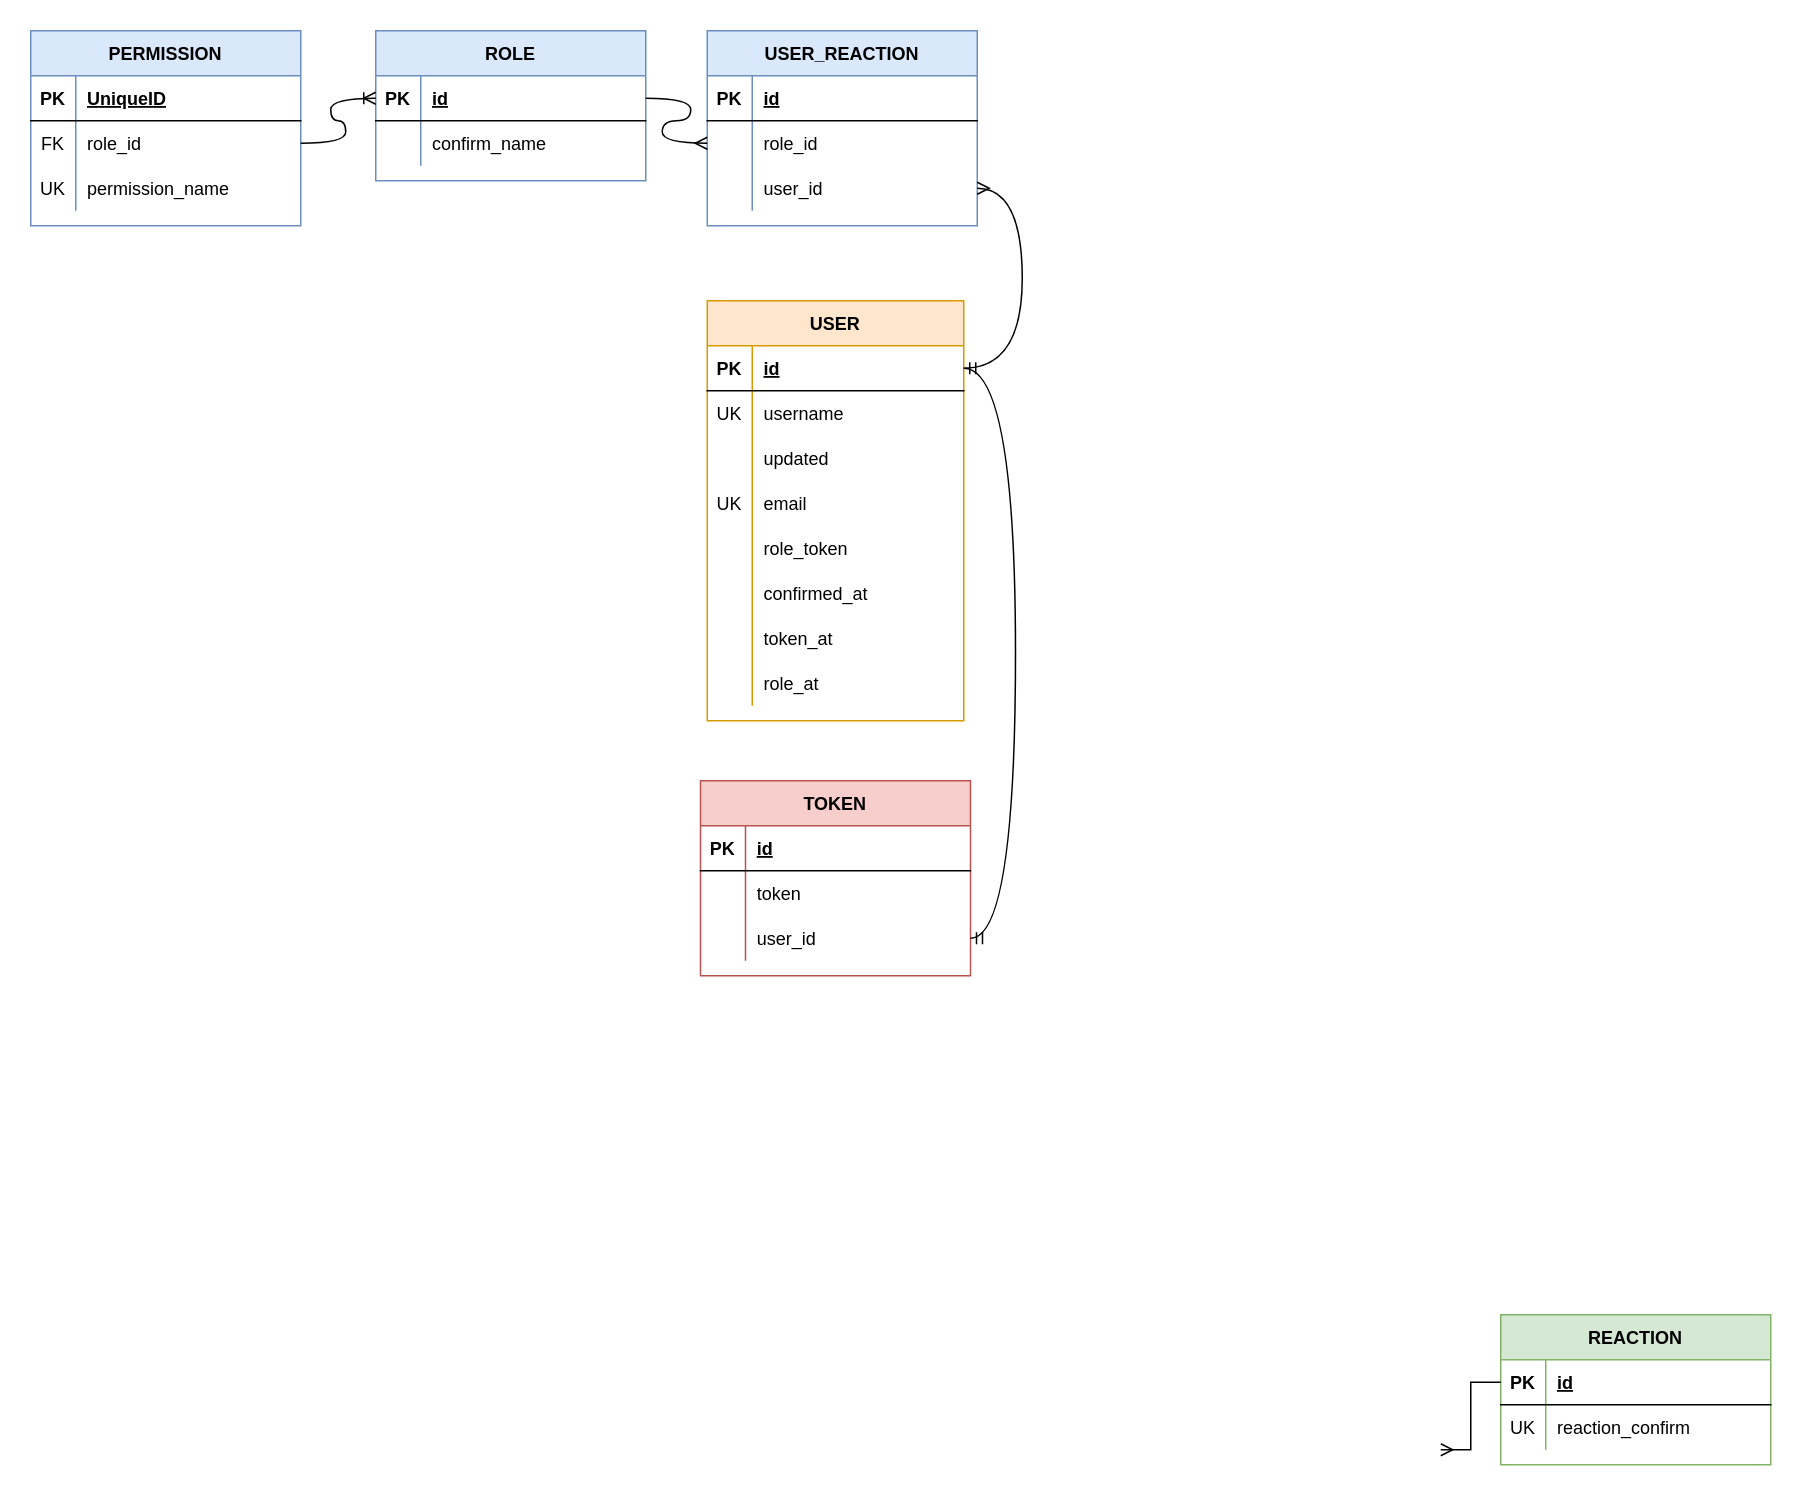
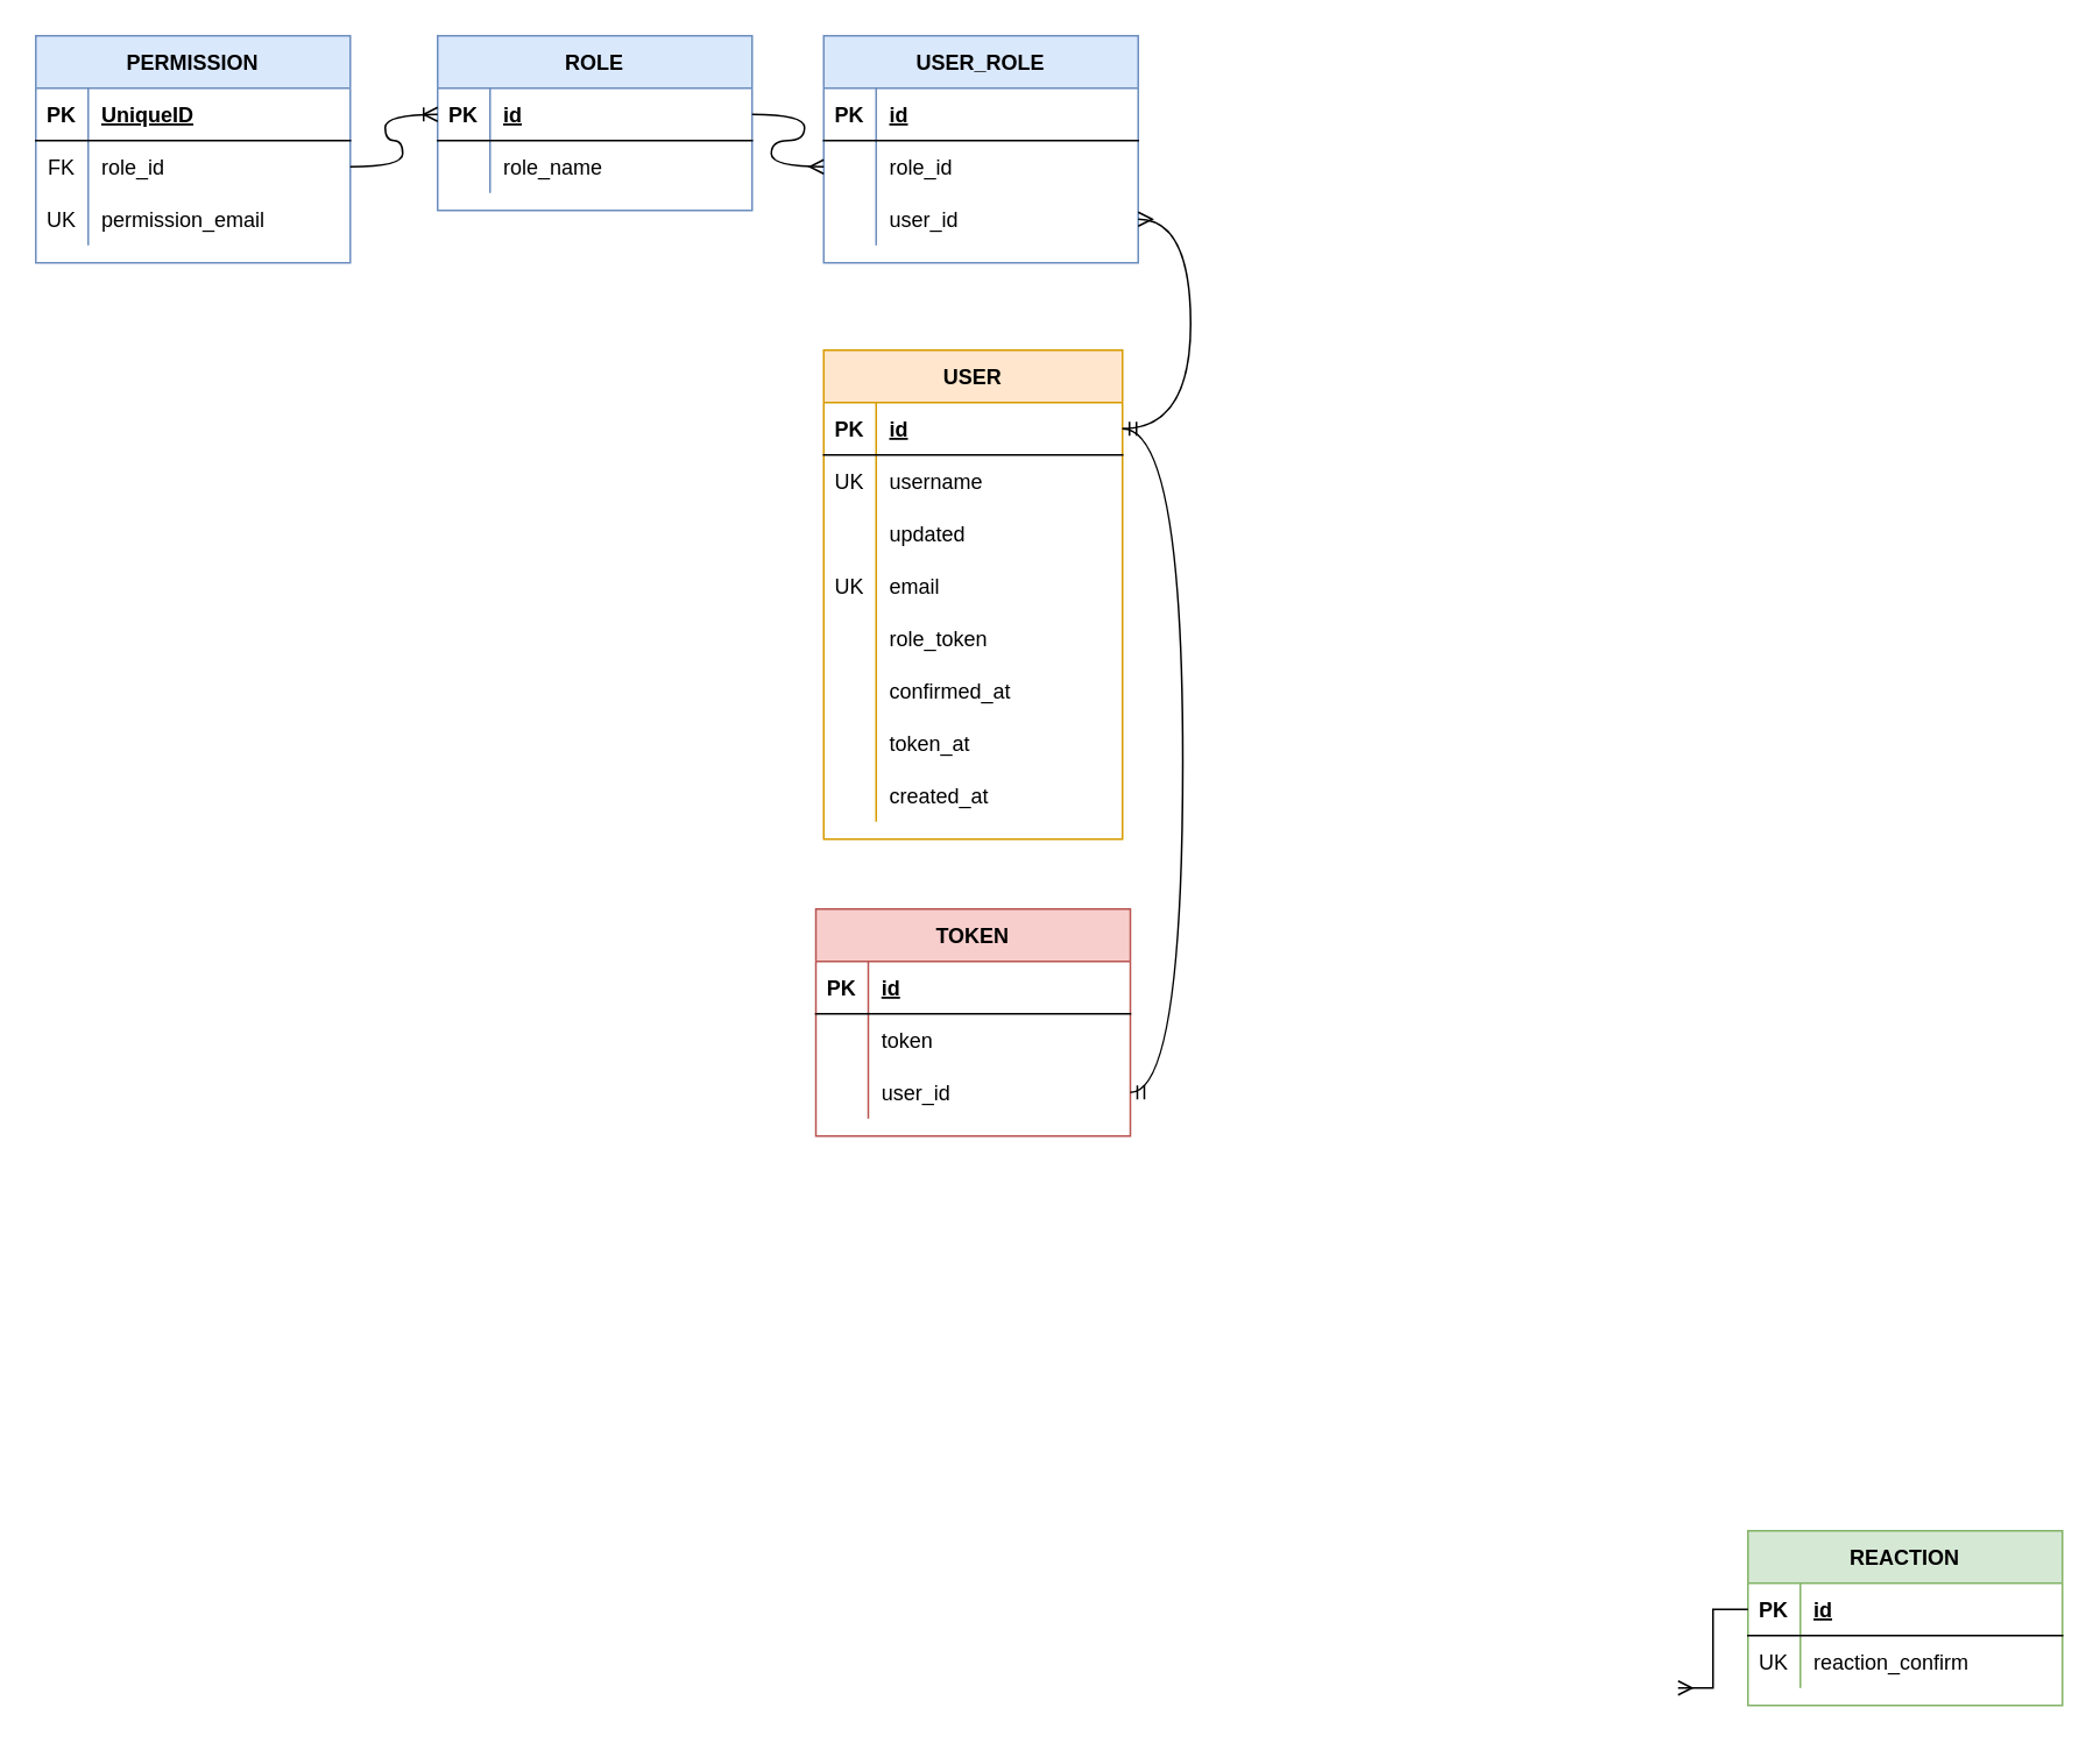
- <mxCell id="53" value="USER_REACTION" style="shape=table;startSize=30;container=1;collapsible=1;childLayout=tableLayout;fixedRows=1;rowLines=0;fontStyle=1;align=center;resizeLast=1;fillColor=#dae8fc;strokeColor=#6c8ebf;" vertex="1" parent="1"><mxGeometry x="471" y="20" width="180" height="130" as="geometry" /></mxCell>
+ <mxCell id="53" value="USER_ROLE" style="shape=table;startSize=30;container=1;collapsible=1;childLayout=tableLayout;fixedRows=1;rowLines=0;fontStyle=1;align=center;resizeLast=1;fillColor=#dae8fc;strokeColor=#6c8ebf;" vertex="1" parent="1"><mxGeometry x="471" y="20" width="180" height="130" as="geometry" /></mxCell>
- <mxCell id="41" value="confirm_name" style="shape=partialRectangle;connectable=0;fillColor=none;top=0;left=0;bottom=0;right=0;align=left;spacingLeft=6;overflow=hidden;" vertex="1" parent="39"><mxGeometry x="30" width="150" height="30" as="geometry"><mxRectangle width="150" height="30" as="alternateBounds" /></mxGeometry></mxCell>
+ <mxCell id="41" value="role_name" style="shape=partialRectangle;connectable=0;fillColor=none;top=0;left=0;bottom=0;right=0;align=left;spacingLeft=6;overflow=hidden;" vertex="1" parent="39"><mxGeometry x="30" width="150" height="30" as="geometry"><mxRectangle width="150" height="30" as="alternateBounds" /></mxGeometry></mxCell>
- <mxCell id="51" value="permission_name" style="shape=partialRectangle;connectable=0;fillColor=none;top=0;left=0;bottom=0;right=0;align=left;spacingLeft=6;overflow=hidden;" vertex="1" parent="49"><mxGeometry x="30" width="150" height="30" as="geometry"><mxRectangle width="150" height="30" as="alternateBounds" /></mxGeometry></mxCell>
+ <mxCell id="51" value="permission_email" style="shape=partialRectangle;connectable=0;fillColor=none;top=0;left=0;bottom=0;right=0;align=left;spacingLeft=6;overflow=hidden;" vertex="1" parent="49"><mxGeometry x="30" width="150" height="30" as="geometry"><mxRectangle width="150" height="30" as="alternateBounds" /></mxGeometry></mxCell>
- <mxCell id="26" value="role_at" style="shape=partialRectangle;connectable=0;fillColor=none;top=0;left=0;bottom=0;right=0;align=left;spacingLeft=6;overflow=hidden;" parent="24" vertex="1"><mxGeometry x="30" width="141" height="30" as="geometry"><mxRectangle width="141" height="30" as="alternateBounds" /></mxGeometry></mxCell>
+ <mxCell id="26" value="created_at" style="shape=partialRectangle;connectable=0;fillColor=none;top=0;left=0;bottom=0;right=0;align=left;spacingLeft=6;overflow=hidden;" parent="24" vertex="1"><mxGeometry x="30" width="141" height="30" as="geometry"><mxRectangle width="141" height="30" as="alternateBounds" /></mxGeometry></mxCell>
